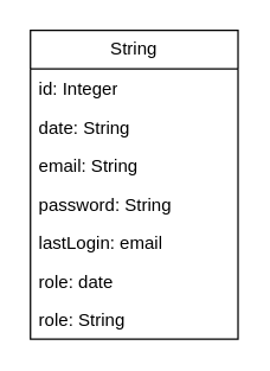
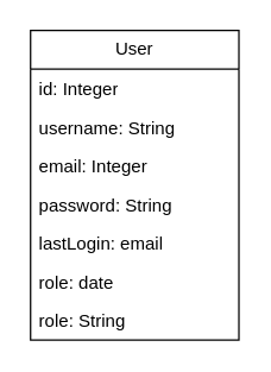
- <mxCell id="2" value="String" style="swimlane;fontStyle=0;childLayout=stackLayout;horizontal=1;startSize=26;fillColor=none;horizontalStack=0;resizeParent=1;resizeParentMax=0;resizeLast=0;collapsible=1;marginBottom=0;whiteSpace=wrap;html=1;" parent="1" vertex="1"><mxGeometry x="20" y="20" width="140" height="208" as="geometry" /></mxCell>
+ <mxCell id="2" value="User" style="swimlane;fontStyle=0;childLayout=stackLayout;horizontal=1;startSize=26;fillColor=none;horizontalStack=0;resizeParent=1;resizeParentMax=0;resizeLast=0;collapsible=1;marginBottom=0;whiteSpace=wrap;html=1;" parent="1" vertex="1"><mxGeometry x="20" y="20" width="140" height="208" as="geometry" /></mxCell>
- <mxCell id="4" value="date: String" style="text;strokeColor=none;fillColor=none;align=left;verticalAlign=top;spacingLeft=4;spacingRight=4;overflow=hidden;rotatable=0;points=[[0,0.5],[1,0.5]];portConstraint=eastwest;whiteSpace=wrap;html=1;" parent="2" vertex="1"><mxGeometry y="52" width="140" height="26" as="geometry" /></mxCell>
+ <mxCell id="4" value="username: String" style="text;strokeColor=none;fillColor=none;align=left;verticalAlign=top;spacingLeft=4;spacingRight=4;overflow=hidden;rotatable=0;points=[[0,0.5],[1,0.5]];portConstraint=eastwest;whiteSpace=wrap;html=1;" parent="2" vertex="1"><mxGeometry y="52" width="140" height="26" as="geometry" /></mxCell>
- <mxCell id="5" value="email: String" style="text;strokeColor=none;fillColor=none;align=left;verticalAlign=top;spacingLeft=4;spacingRight=4;overflow=hidden;rotatable=0;points=[[0,0.5],[1,0.5]];portConstraint=eastwest;whiteSpace=wrap;html=1;" parent="2" vertex="1"><mxGeometry y="78" width="140" height="26" as="geometry" /></mxCell>
+ <mxCell id="5" value="email: Integer" style="text;strokeColor=none;fillColor=none;align=left;verticalAlign=top;spacingLeft=4;spacingRight=4;overflow=hidden;rotatable=0;points=[[0,0.5],[1,0.5]];portConstraint=eastwest;whiteSpace=wrap;html=1;" parent="2" vertex="1"><mxGeometry y="78" width="140" height="26" as="geometry" /></mxCell>
